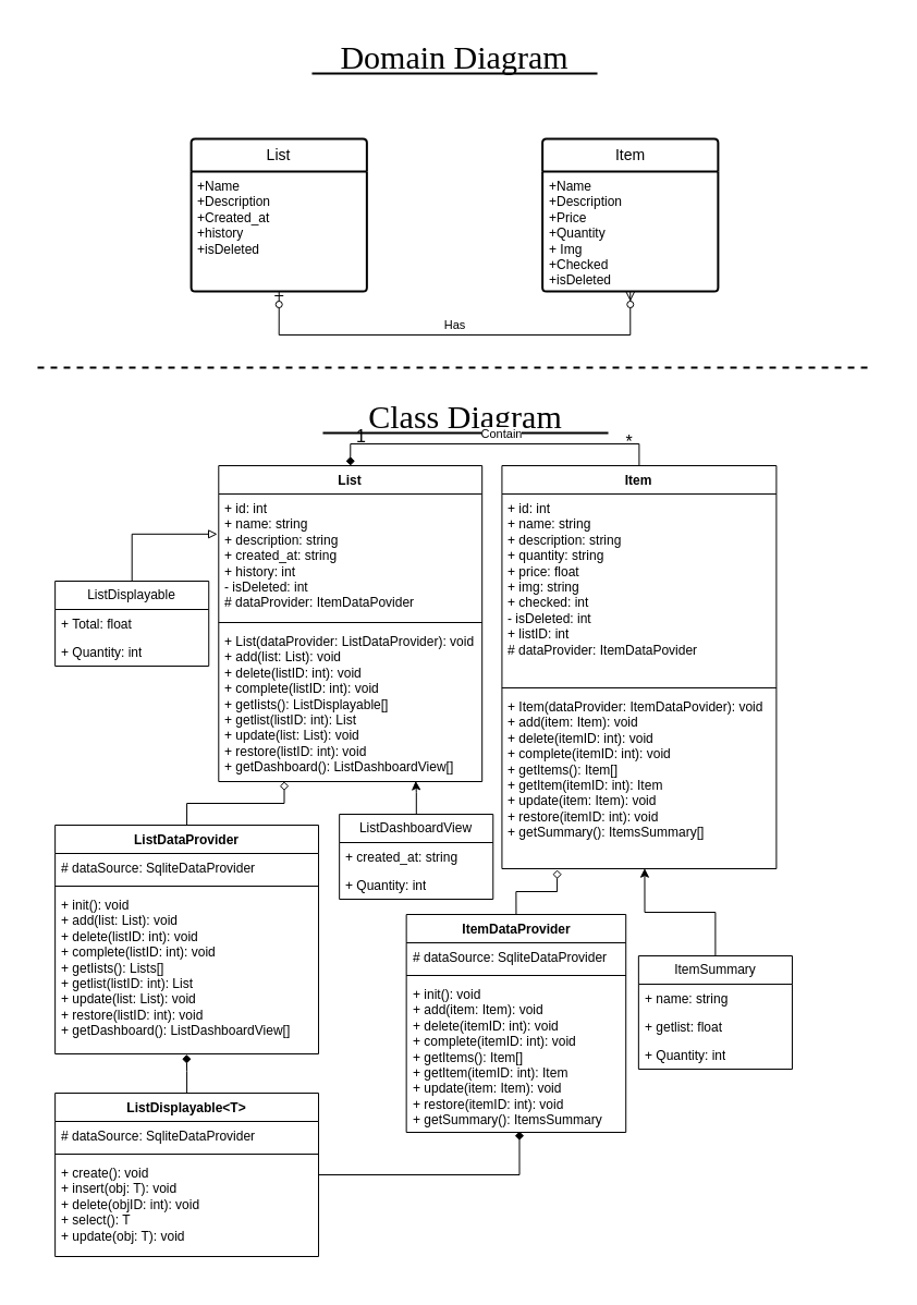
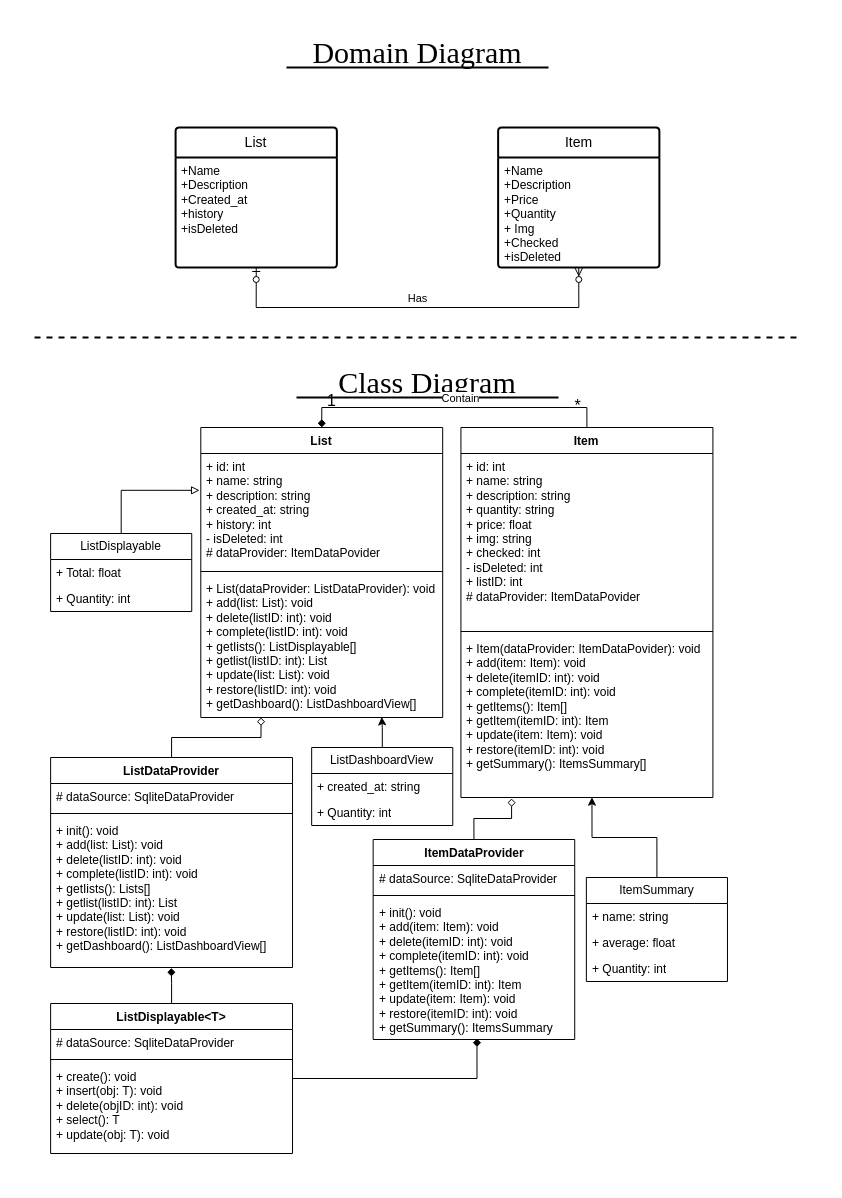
- <mxCell id="30" value="+ getlist: float" style="text;strokeColor=none;fillColor=none;align=left;verticalAlign=top;spacingLeft=4;spacingRight=4;overflow=hidden;rotatable=0;points=[[0,0.5],[1,0.5]];portConstraint=eastwest;whiteSpace=wrap;html=1;" vertex="1" parent="28"><mxGeometry y="52" width="141.105" height="26" as="geometry" /></mxCell>
+ <mxCell id="30" value="+ average: float" style="text;strokeColor=none;fillColor=none;align=left;verticalAlign=top;spacingLeft=4;spacingRight=4;overflow=hidden;rotatable=0;points=[[0,0.5],[1,0.5]];portConstraint=eastwest;whiteSpace=wrap;html=1;" vertex="1" parent="28"><mxGeometry y="52" width="141.105" height="26" as="geometry" /></mxCell>
